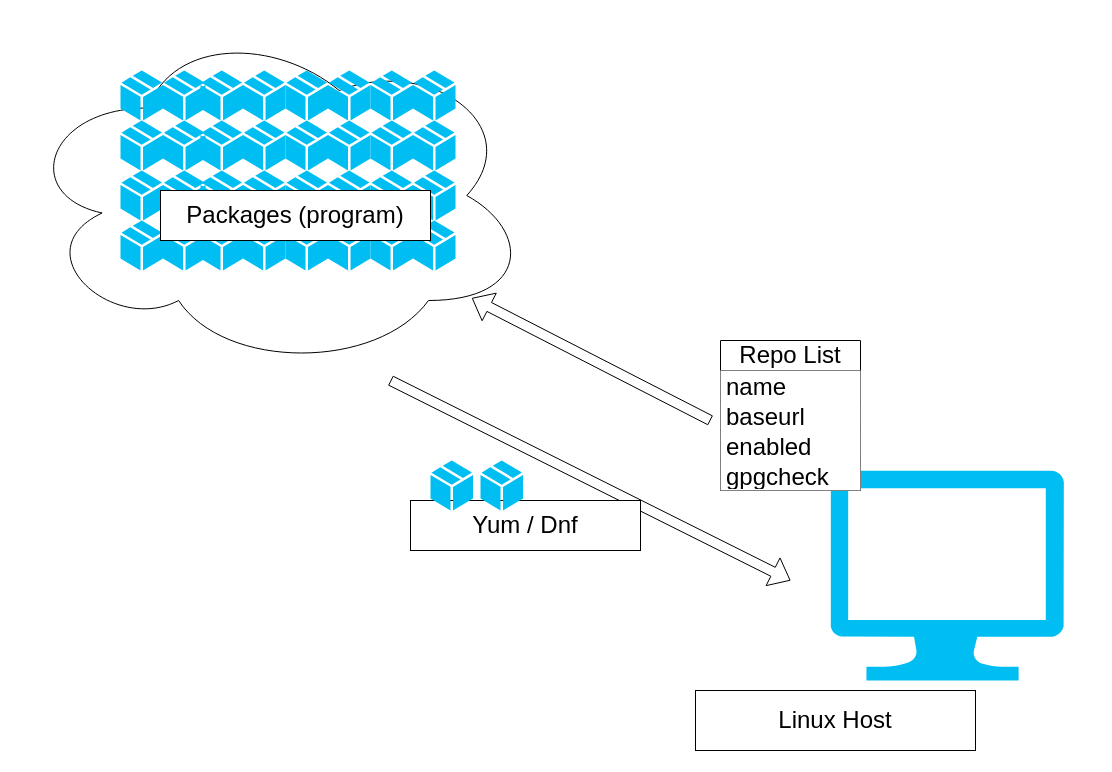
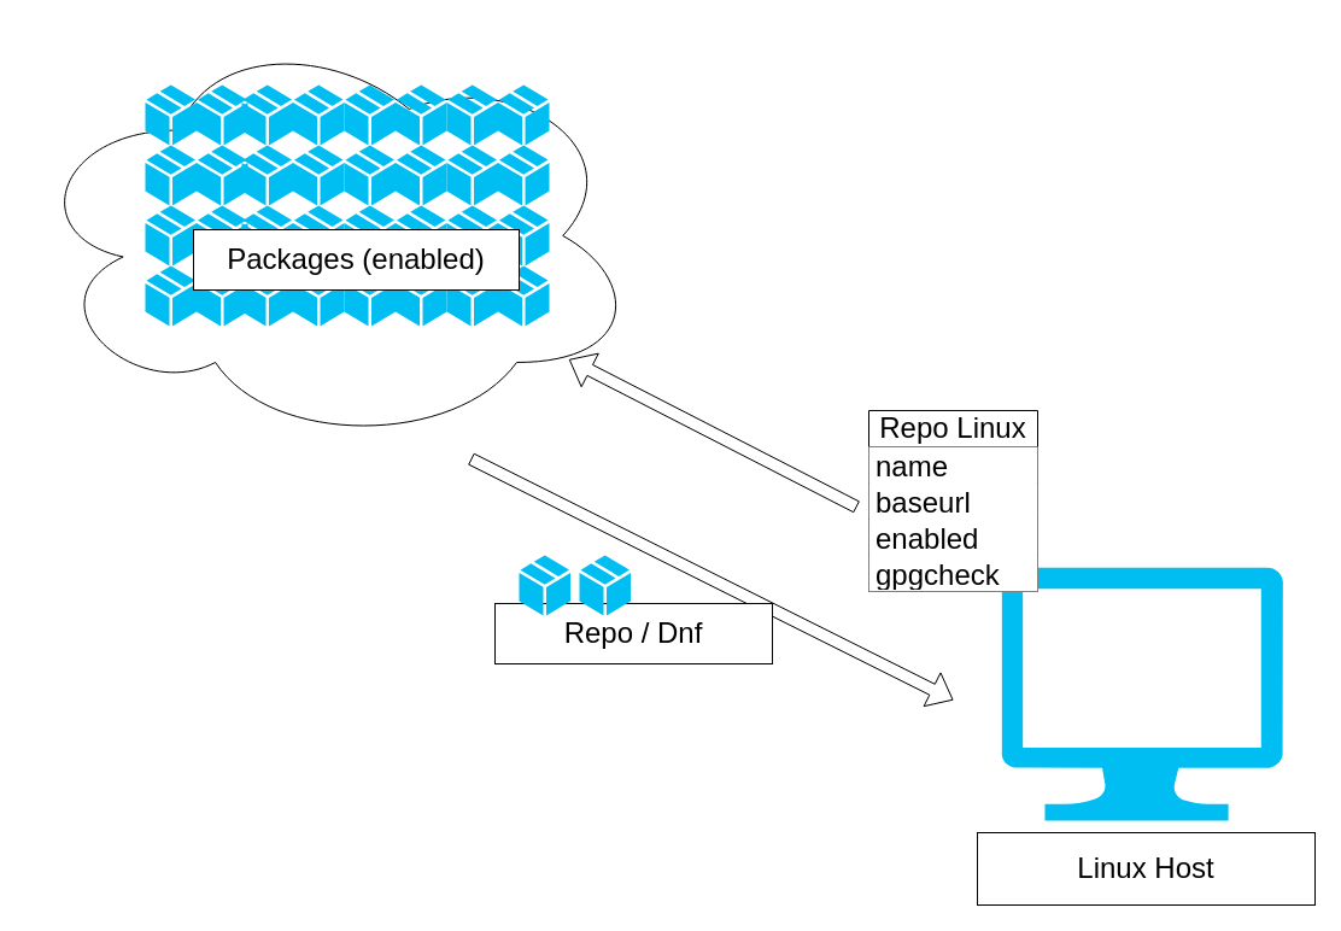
- <mxCell id="41" value="&lt;font style=&quot;font-size: 24px;&quot;&gt;Packages (program)&lt;/font&gt;" style="text;html=1;align=center;verticalAlign=middle;whiteSpace=wrap;rounded=0;fillColor=default;strokeColor=default;" vertex="1" parent="32"><mxGeometry x="-125" y="120" width="270" height="50" as="geometry" /></mxCell>
+ <mxCell id="41" value="&lt;font style=&quot;font-size: 24px;&quot;&gt;Packages (enabled)&lt;/font&gt;" style="text;html=1;align=center;verticalAlign=middle;whiteSpace=wrap;rounded=0;fillColor=default;strokeColor=default;" vertex="1" parent="32"><mxGeometry x="-125" y="120" width="270" height="50" as="geometry" /></mxCell>
- <mxCell id="44" value="Repo List" style="swimlane;fontStyle=0;childLayout=stackLayout;horizontal=1;startSize=30;horizontalStack=0;resizeParent=1;resizeParentMax=0;resizeLast=0;collapsible=1;marginBottom=0;whiteSpace=wrap;html=1;strokeColor=default;fontSize=24;fillColor=default;swimlaneLine=1;glass=0;" vertex="1" parent="3"><mxGeometry x="720" y="340" width="140" height="150" as="geometry" /></mxCell>
+ <mxCell id="44" value="Repo Linux" style="swimlane;fontStyle=0;childLayout=stackLayout;horizontal=1;startSize=30;horizontalStack=0;resizeParent=1;resizeParentMax=0;resizeLast=0;collapsible=1;marginBottom=0;whiteSpace=wrap;html=1;strokeColor=default;fontSize=24;fillColor=default;swimlaneLine=1;glass=0;" vertex="1" parent="3"><mxGeometry x="720" y="340" width="140" height="150" as="geometry" /></mxCell>
- <mxCell id="50" value="Yum / Dnf" style="rounded=0;whiteSpace=wrap;html=1;glass=0;strokeColor=default;fontSize=24;fillColor=default;" vertex="1" parent="3"><mxGeometry x="410" y="500" width="230" height="50" as="geometry" /></mxCell>
+ <mxCell id="50" value="Repo / Dnf" style="rounded=0;whiteSpace=wrap;html=1;glass=0;strokeColor=default;fontSize=24;fillColor=default;" vertex="1" parent="3"><mxGeometry x="410" y="500" width="230" height="50" as="geometry" /></mxCell>
- <mxCell id="53" value="Linux Host" style="rounded=0;whiteSpace=wrap;html=1;glass=0;strokeColor=default;fontSize=24;fillColor=default;" vertex="1" parent="3"><mxGeometry x="695" y="690" width="280" height="60" as="geometry" /></mxCell>
+ <mxCell id="53" value="Linux Host" style="rounded=0;whiteSpace=wrap;html=1;glass=0;strokeColor=default;fontSize=24;fillColor=default;" vertex="1" parent="3"><mxGeometry x="810" y="690" width="280" height="60" as="geometry" /></mxCell>
